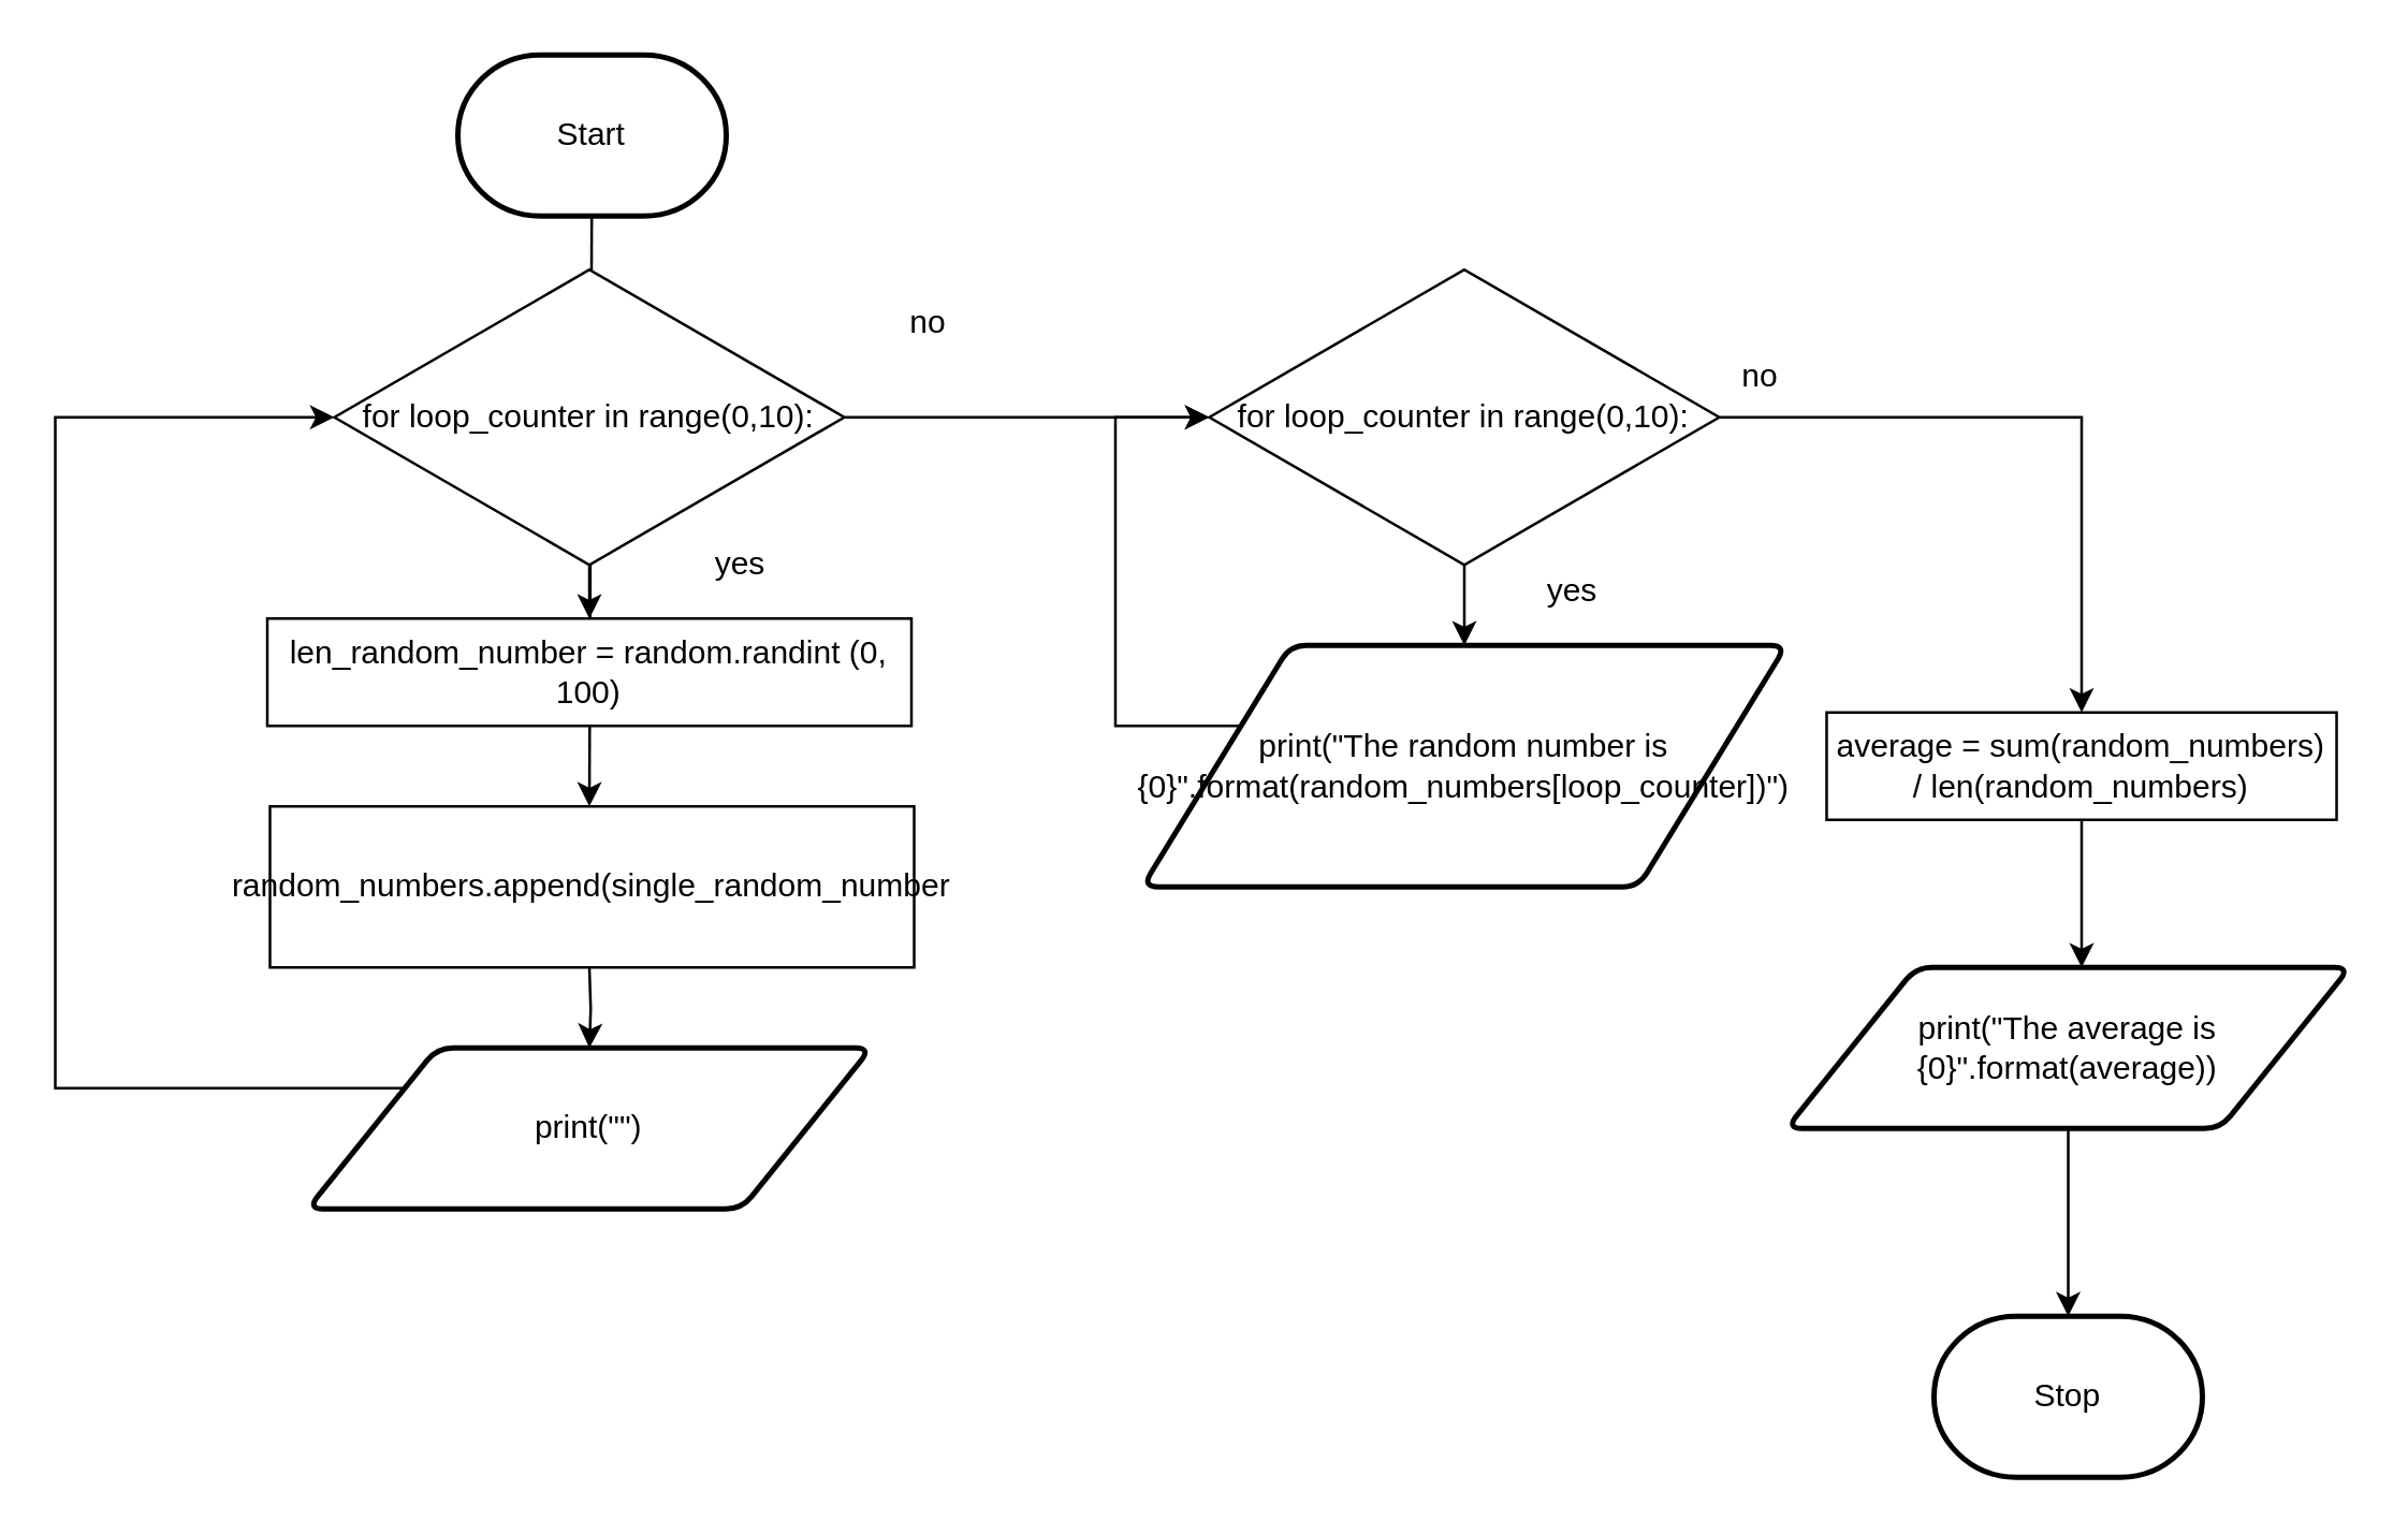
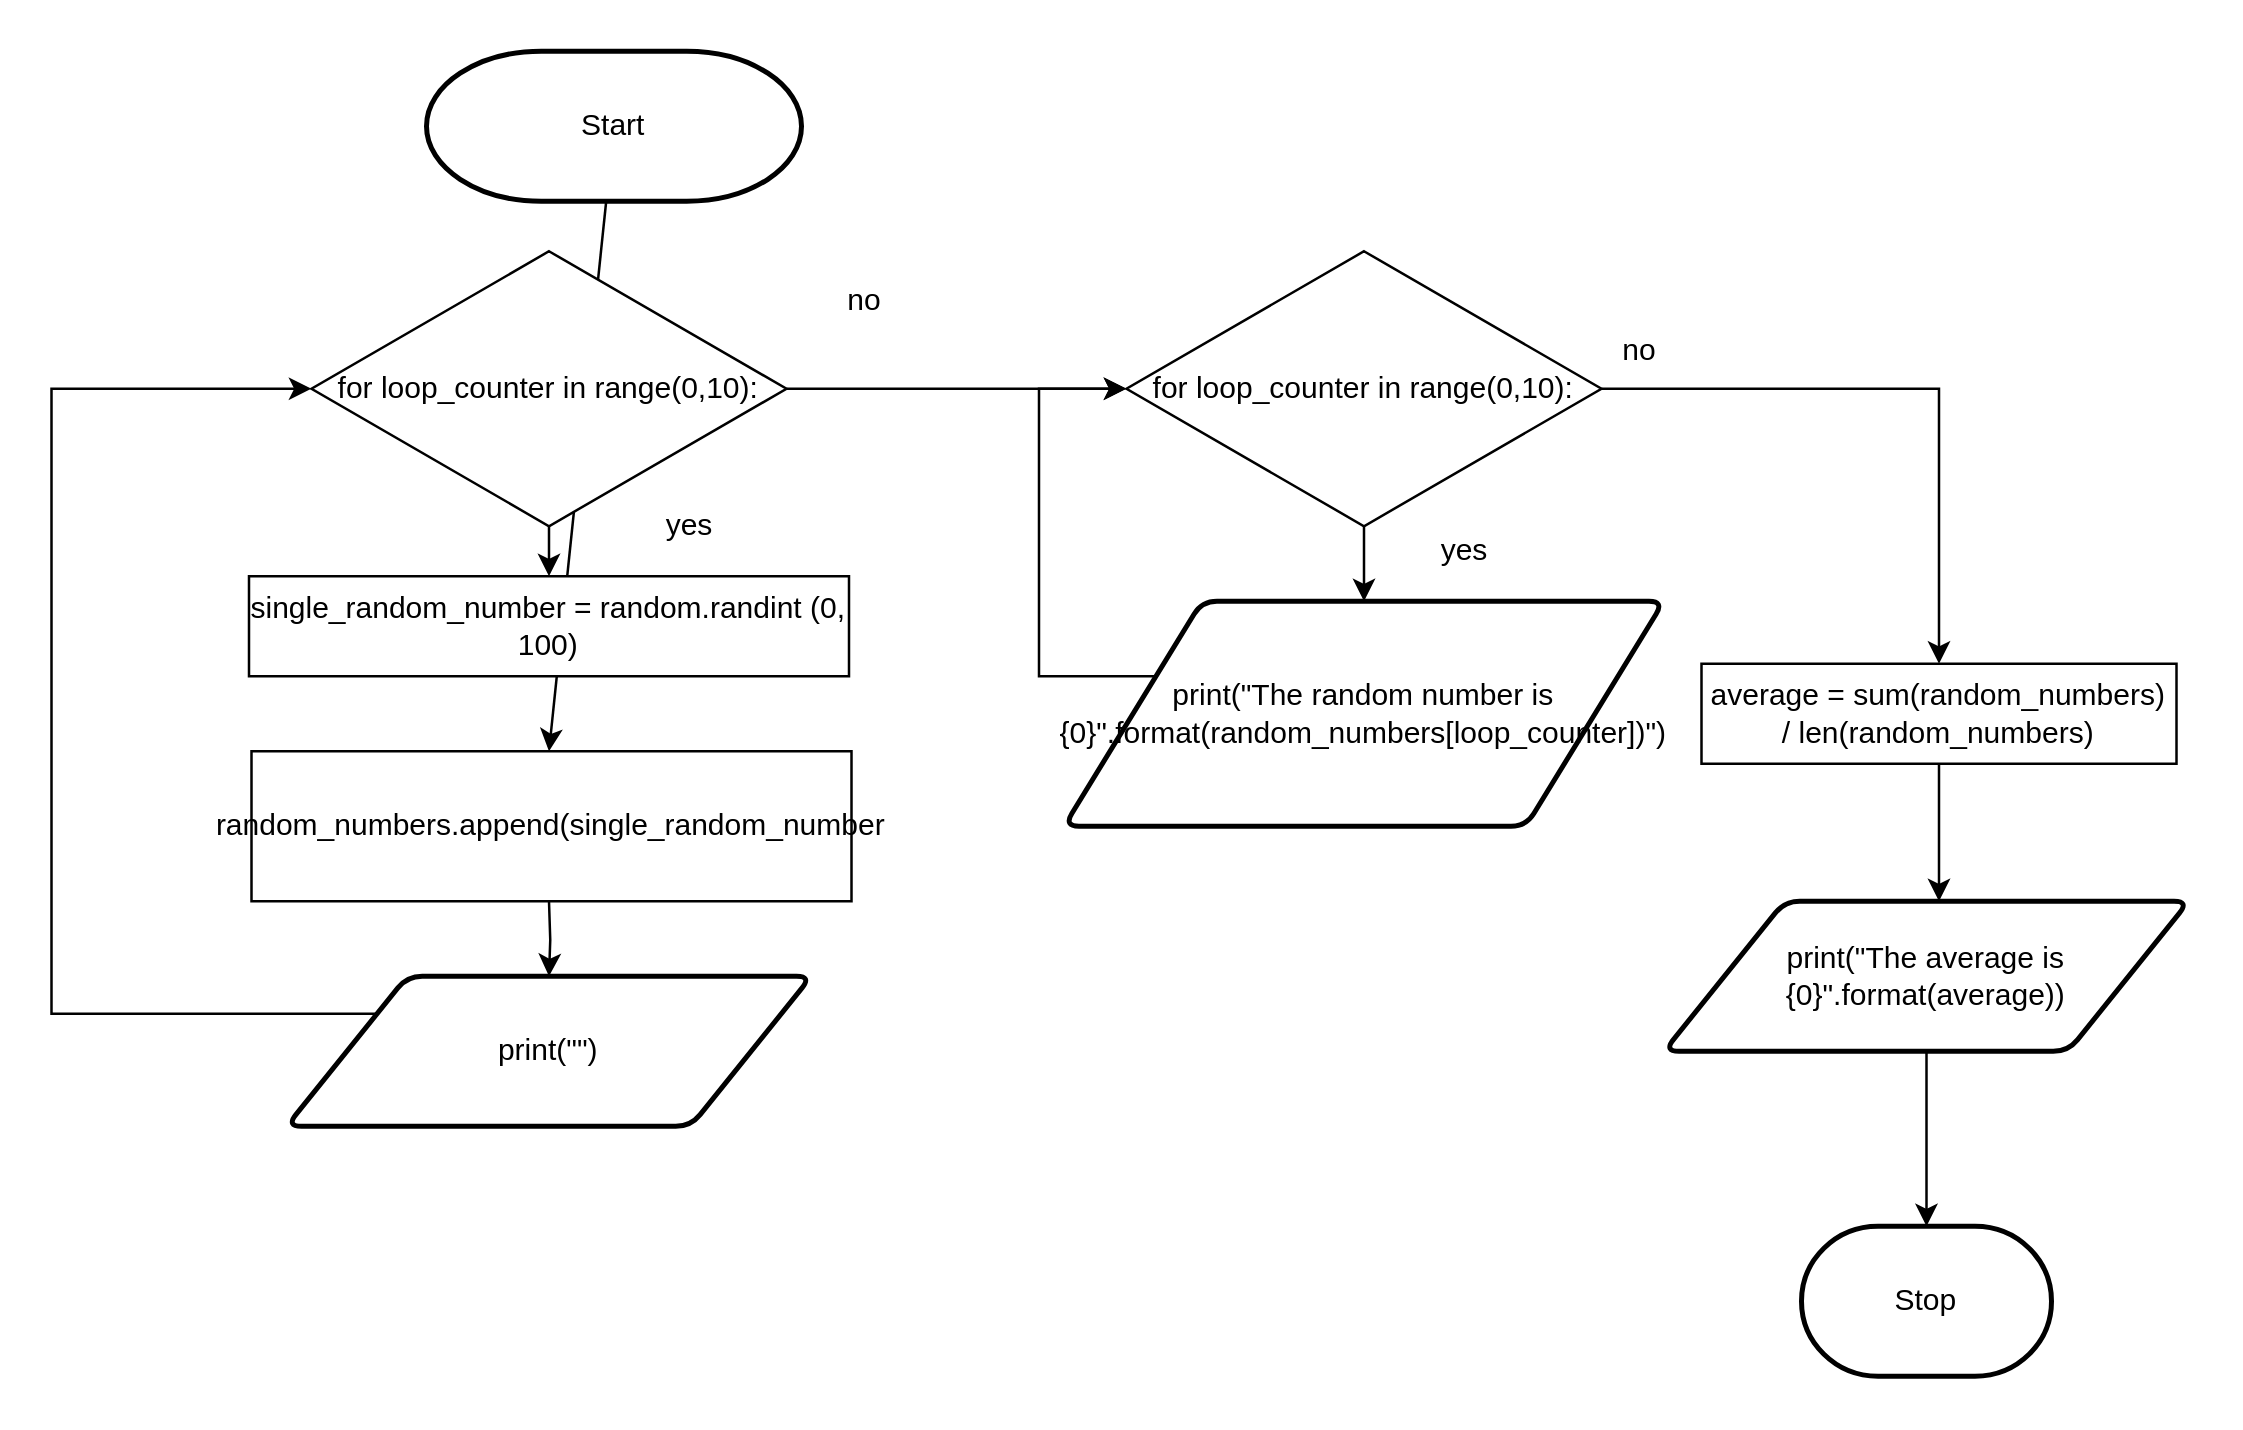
- <mxCell id="3" value="Start" style="strokeWidth=2;html=1;shape=mxgraph.flowchart.terminator;whiteSpace=wrap;" parent="1" vertex="1"><mxGeometry x="170" y="20" width="100" height="60" as="geometry" /></mxCell>
+ <mxCell id="3" value="Start" style="strokeWidth=2;html=1;shape=mxgraph.flowchart.terminator;whiteSpace=wrap;" parent="1" vertex="1"><mxGeometry x="170" y="20" width="150" height="60" as="geometry" /></mxCell>
- <mxCell id="10" value="len_random_number = random.randint (0, 100)" style="rounded=0;whiteSpace=wrap;html=1;" parent="1" vertex="1"><mxGeometry x="99" y="230" width="240" height="40" as="geometry" /></mxCell>
+ <mxCell id="10" value="single_random_number = random.randint (0, 100)" style="rounded=0;whiteSpace=wrap;html=1;" parent="1" vertex="1"><mxGeometry x="99" y="230" width="240" height="40" as="geometry" /></mxCell>
